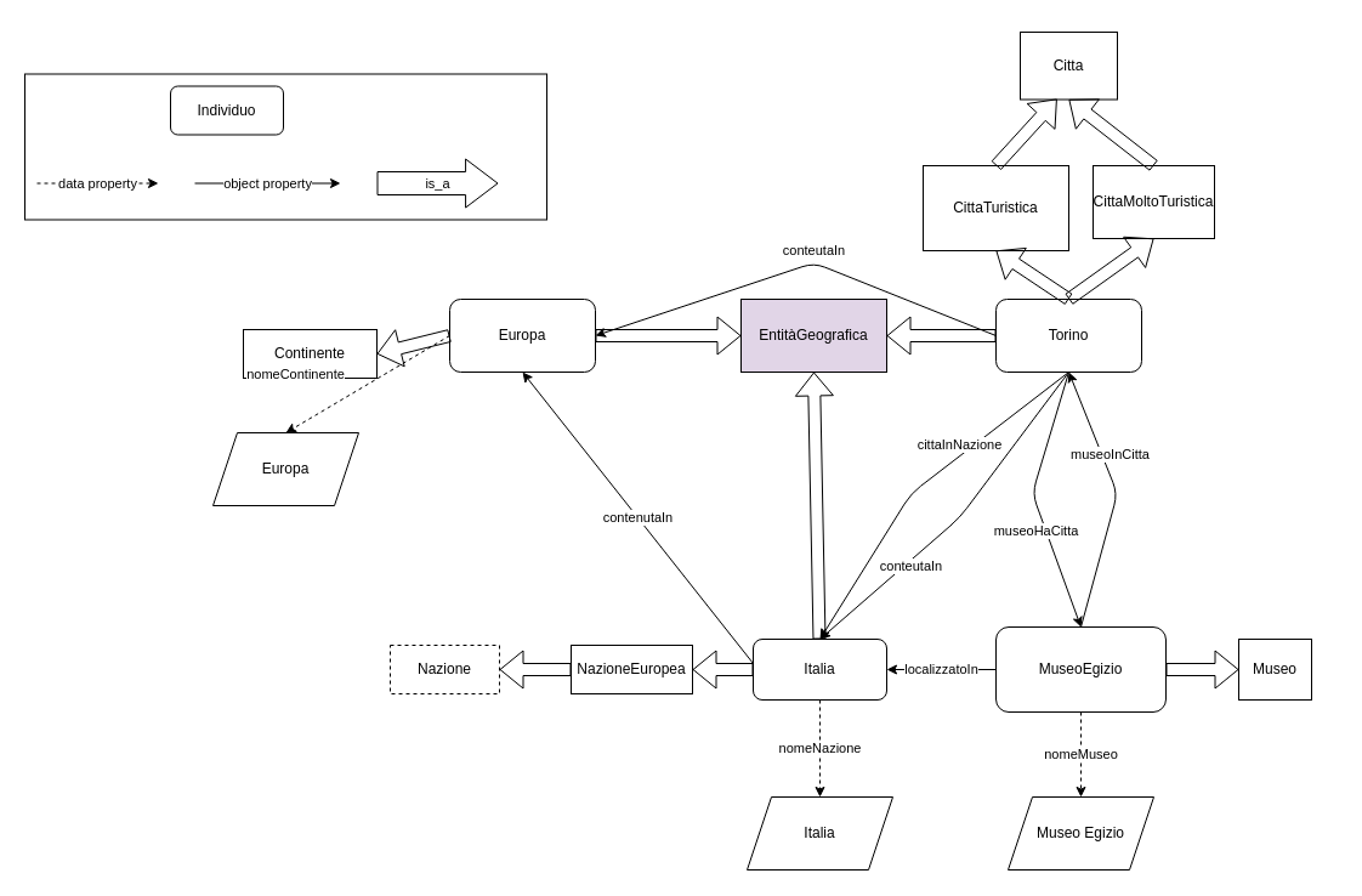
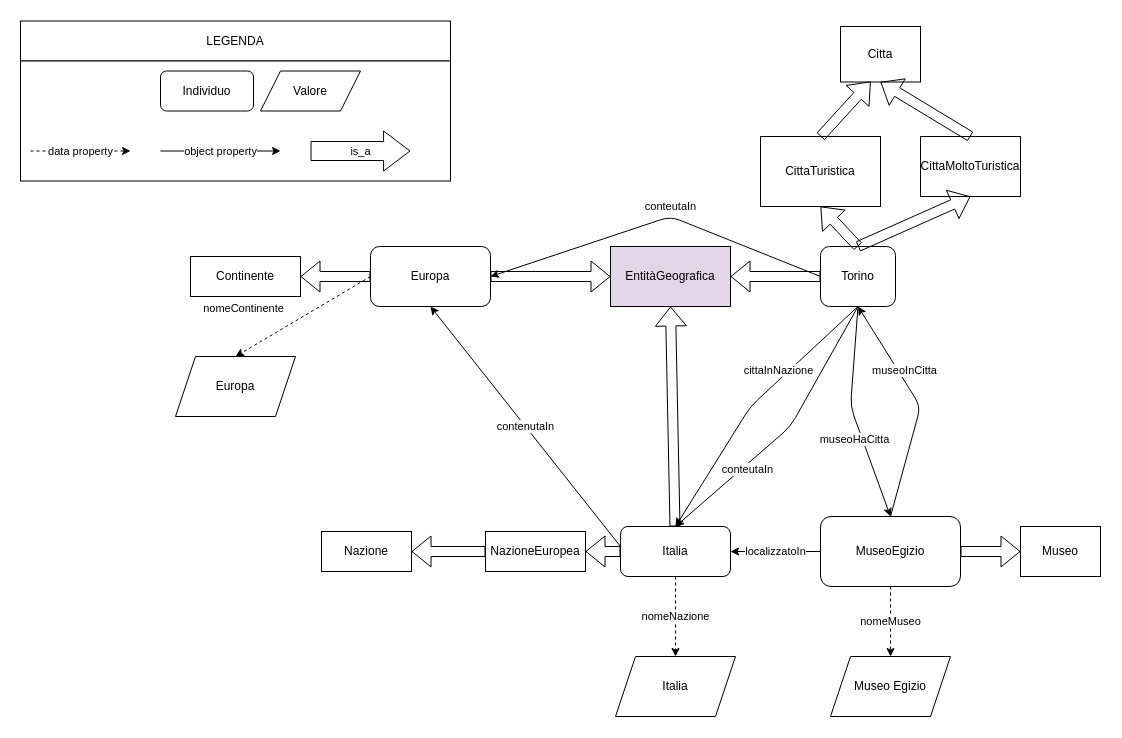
+ <mxCell id="2" value="LEGENDA" style="rounded=0;whiteSpace=wrap;html=1;" parent="1" vertex="1"><mxGeometry x="20" y="20.5" width="430" height="40" as="geometry" /></mxCell>
- <mxCell id="4" value="Individuo" style="rounded=1;whiteSpace=wrap;html=1;" parent="1" vertex="1"><mxGeometry x="140" y="70.5" width="93" height="40" as="geometry" /></mxCell>
+ <mxCell id="4" value="Individuo" style="rounded=1;whiteSpace=wrap;html=1;" parent="1" vertex="1"><mxGeometry x="160" y="70.5" width="93" height="40" as="geometry" /></mxCell>
+ <mxCell id="5" value="Valore" style="shape=parallelogram;perimeter=parallelogramPerimeter;whiteSpace=wrap;html=1;fixedSize=1;" parent="1" vertex="1"><mxGeometry x="260" y="70.5" width="100" height="40" as="geometry" /></mxCell>
- <mxCell id="32" value="CittaMoltoTuristica" style="rounded=0;whiteSpace=wrap;html=1;" parent="1" vertex="1"><mxGeometry x="900" y="136" width="100" height="60" as="geometry" /></mxCell>
+ <mxCell id="32" value="CittaMoltoTuristica" style="rounded=0;whiteSpace=wrap;html=1;" parent="1" vertex="1"><mxGeometry x="920" y="136" width="100" height="60" as="geometry" /></mxCell>
- <mxCell id="15" value="Torino" style="rounded=1;whiteSpace=wrap;html=1;" parent="1" vertex="1"><mxGeometry x="820" y="246" width="120" height="60" as="geometry" /></mxCell>
+ <mxCell id="15" value="Torino" style="rounded=1;whiteSpace=wrap;html=1;" parent="1" vertex="1"><mxGeometry x="820" y="246" width="75" height="60" as="geometry" /></mxCell>
- <mxCell id="28" value="Continente" style="rounded=0;whiteSpace=wrap;html=1;" parent="1" vertex="1"><mxGeometry x="200" y="271" width="110" height="40" as="geometry" /></mxCell>
+ <mxCell id="28" value="Continente" style="rounded=0;whiteSpace=wrap;html=1;" parent="1" vertex="1"><mxGeometry x="190" y="256" width="110" height="40" as="geometry" /></mxCell>
- <mxCell id="23" value="Nazione" style="rounded=0;whiteSpace=wrap;html=1;dashed=1;" parent="1" vertex="1"><mxGeometry x="321" y="531" width="90" height="40" as="geometry" /></mxCell>
+ <mxCell id="23" value="Nazione" style="rounded=0;whiteSpace=wrap;html=1;" parent="1" vertex="1"><mxGeometry x="321" y="531" width="90" height="40" as="geometry" /></mxCell>
- <mxCell id="37" value="NazioneEuropea" style="rounded=0;whiteSpace=wrap;html=1;" parent="1" vertex="1"><mxGeometry x="470" y="531" width="100" height="40" as="geometry" /></mxCell>
+ <mxCell id="37" value="NazioneEuropea" style="rounded=0;whiteSpace=wrap;html=1;" parent="1" vertex="1"><mxGeometry x="485" y="531" width="100" height="40" as="geometry" /></mxCell>
- <mxCell id="12" value="Museo" style="rounded=0;whiteSpace=wrap;html=1;" parent="1" vertex="1"><mxGeometry x="1020" y="526" width="60" height="50" as="geometry" /></mxCell>
+ <mxCell id="12" value="Museo" style="rounded=0;whiteSpace=wrap;html=1;" parent="1" vertex="1"><mxGeometry x="1020" y="526" width="80" height="50" as="geometry" /></mxCell>
